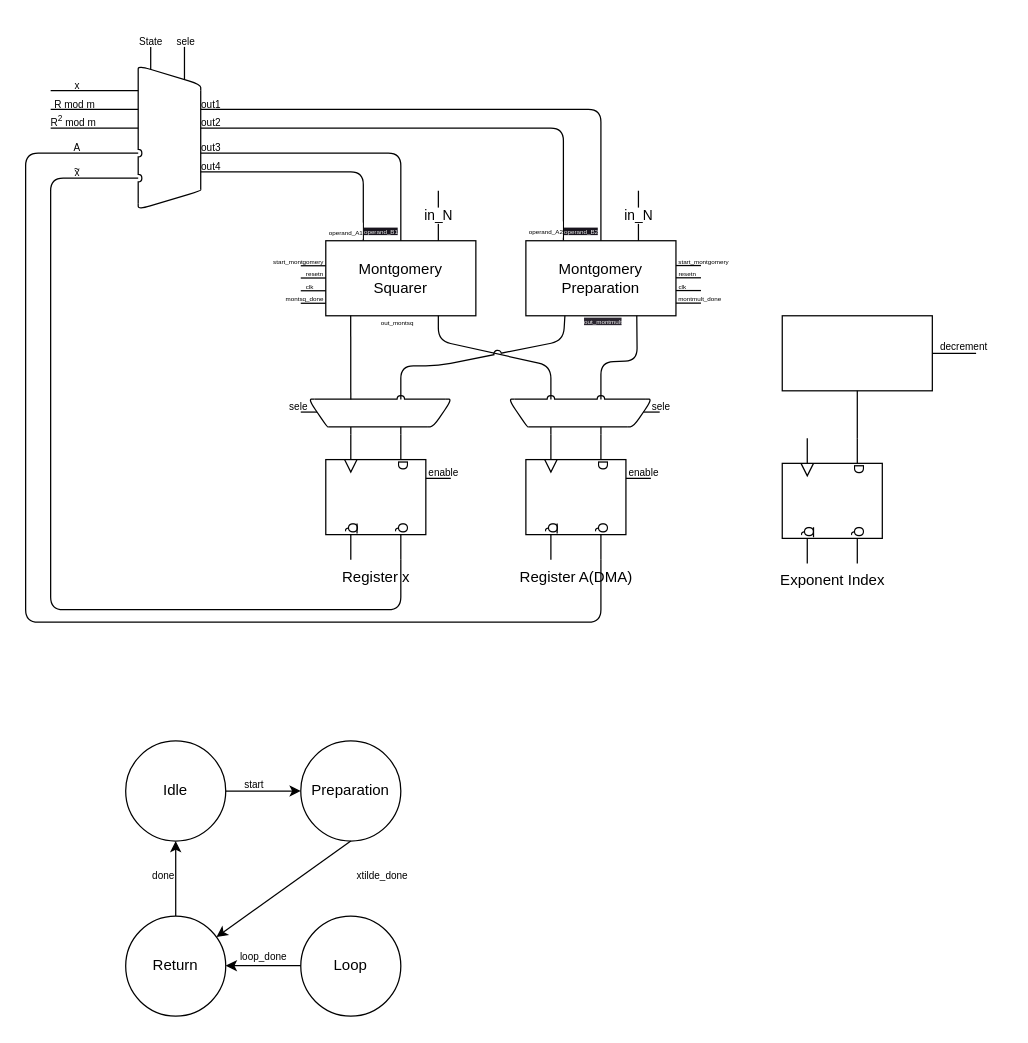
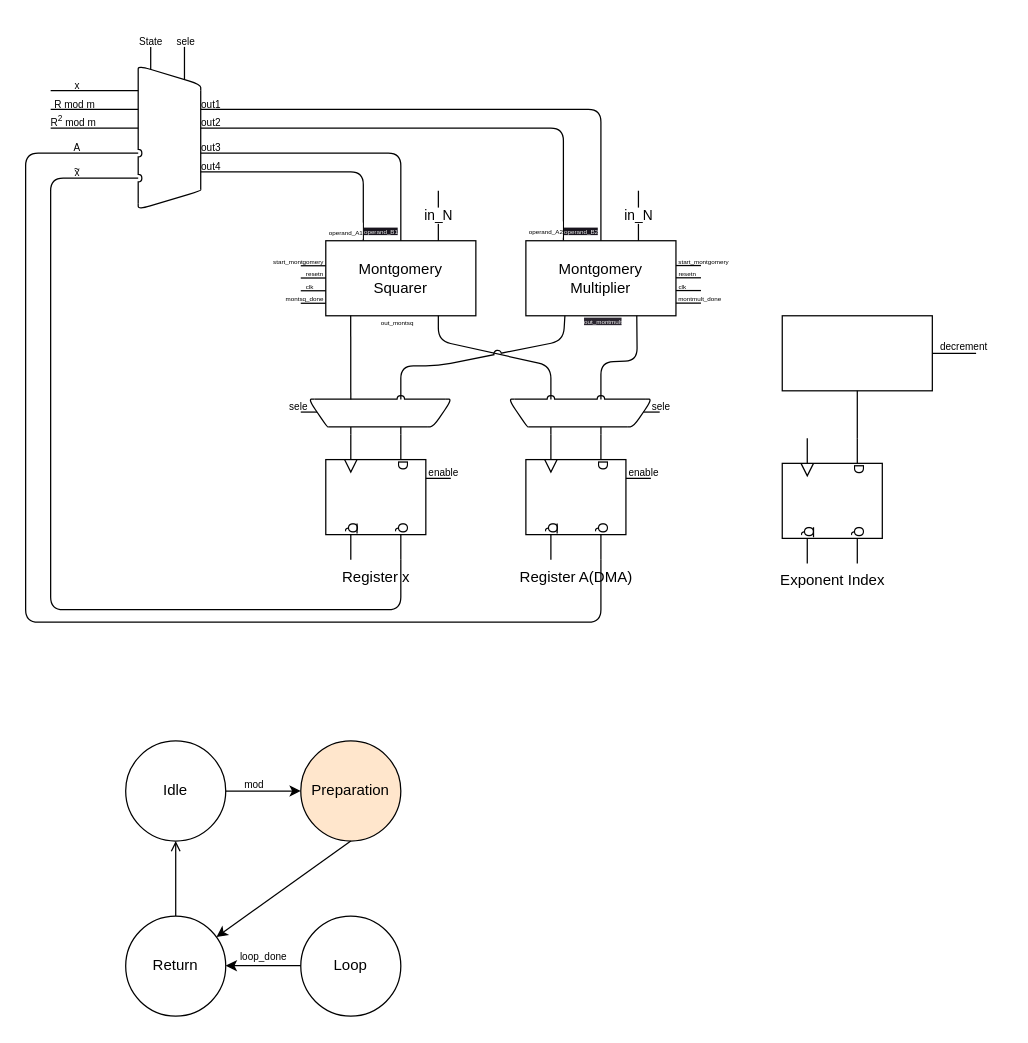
- <mxCell id="3" value="Montgomery&lt;br&gt;Preparation" style="rounded=0;whiteSpace=wrap;html=1;points=[[0,0,0,0,0],[0,0.25,0,0,0],[0,0.5,0,0,0],[0,0.75,0,0,0],[0,1,0,0,0],[0.25,0,0,0,0],[0.26,1,0,0,0],[0.5,0,0,0,0],[0.5,1,0,0,0],[0.71,1,0,0,0],[0.75,0,0,0,0],[1,0,0,0,0],[1,0.25,0,0,0],[1,0.5,0,0,0],[1,0.75,0,0,0],[1,1,0,0,0]];" parent="1" vertex="1"><mxGeometry x="420" y="192" width="120" height="60" as="geometry" /></mxCell>
+ <mxCell id="3" value="Montgomery&lt;br&gt;Multiplier" style="rounded=0;whiteSpace=wrap;html=1;points=[[0,0,0,0,0],[0,0.25,0,0,0],[0,0.5,0,0,0],[0,0.75,0,0,0],[0,1,0,0,0],[0.25,0,0,0,0],[0.26,1,0,0,0],[0.5,0,0,0,0],[0.5,1,0,0,0],[0.71,1,0,0,0],[0.75,0,0,0,0],[1,0,0,0,0],[1,0.25,0,0,0],[1,0.5,0,0,0],[1,0.75,0,0,0],[1,1,0,0,0]];" parent="1" vertex="1"><mxGeometry x="420" y="192" width="120" height="60" as="geometry" /></mxCell>
- <mxCell id="86" value="start" style="text;html=1;strokeColor=none;fillColor=none;align=center;verticalAlign=middle;whiteSpace=wrap;rounded=0;fontSize=8;" parent="1" vertex="1"><mxGeometry x="173" y="612" width="60" height="30" as="geometry" /></mxCell>
+ <mxCell id="86" value="mod" style="text;html=1;strokeColor=none;fillColor=none;align=center;verticalAlign=middle;whiteSpace=wrap;rounded=0;fontSize=8;" parent="1" vertex="1"><mxGeometry x="173" y="612" width="60" height="30" as="geometry" /></mxCell>
- <mxCell id="81" value="Preparation" style="ellipse;whiteSpace=wrap;html=1;" parent="1" vertex="1"><mxGeometry x="240" y="592" width="80" height="80" as="geometry" /></mxCell>
+ <mxCell id="81" value="Preparation" style="ellipse;whiteSpace=wrap;html=1;fillColor=#ffe6cc;" parent="1" vertex="1"><mxGeometry x="240" y="592" width="80" height="80" as="geometry" /></mxCell>
- <mxCell id="85" value="" style="endArrow=classic;html=1;strokeColor=default;strokeWidth=1;fontSize=8;curved=1;jumpStyle=arc;exitX=0.5;exitY=0;exitDx=0;exitDy=0;entryX=0.5;entryY=1;entryDx=0;entryDy=0;" parent="1" source="80" target="78" edge="1"><mxGeometry width="50" height="50" relative="1" as="geometry"><mxPoint x="265" y="702" as="sourcePoint" /><mxPoint x="315" y="652" as="targetPoint" /></mxGeometry></mxCell>
+ <mxCell id="85" value="" style="endArrow=open;html=1;strokeColor=default;strokeWidth=1;fontSize=8;curved=1;jumpStyle=arc;exitX=0.5;exitY=0;exitDx=0;exitDy=0;entryX=0.5;entryY=1;entryDx=0;entryDy=0;" parent="1" source="80" target="78" edge="1"><mxGeometry width="50" height="50" relative="1" as="geometry"><mxPoint x="265" y="702" as="sourcePoint" /><mxPoint x="315" y="652" as="targetPoint" /></mxGeometry></mxCell>
- <mxCell id="89" value="done" style="text;html=1;align=center;verticalAlign=middle;resizable=0;points=[];autosize=1;strokeColor=none;fillColor=none;fontSize=8;" parent="1" vertex="1"><mxGeometry x="110" y="687" width="40" height="25" as="geometry" /></mxCell>
- <mxCell id="87" value="xtilde_done" style="text;html=1;align=center;verticalAlign=middle;resizable=0;points=[];autosize=1;strokeColor=none;fillColor=none;fontSize=8;" parent="1" vertex="1"><mxGeometry x="275" y="687" width="60" height="25" as="geometry" /></mxCell>
